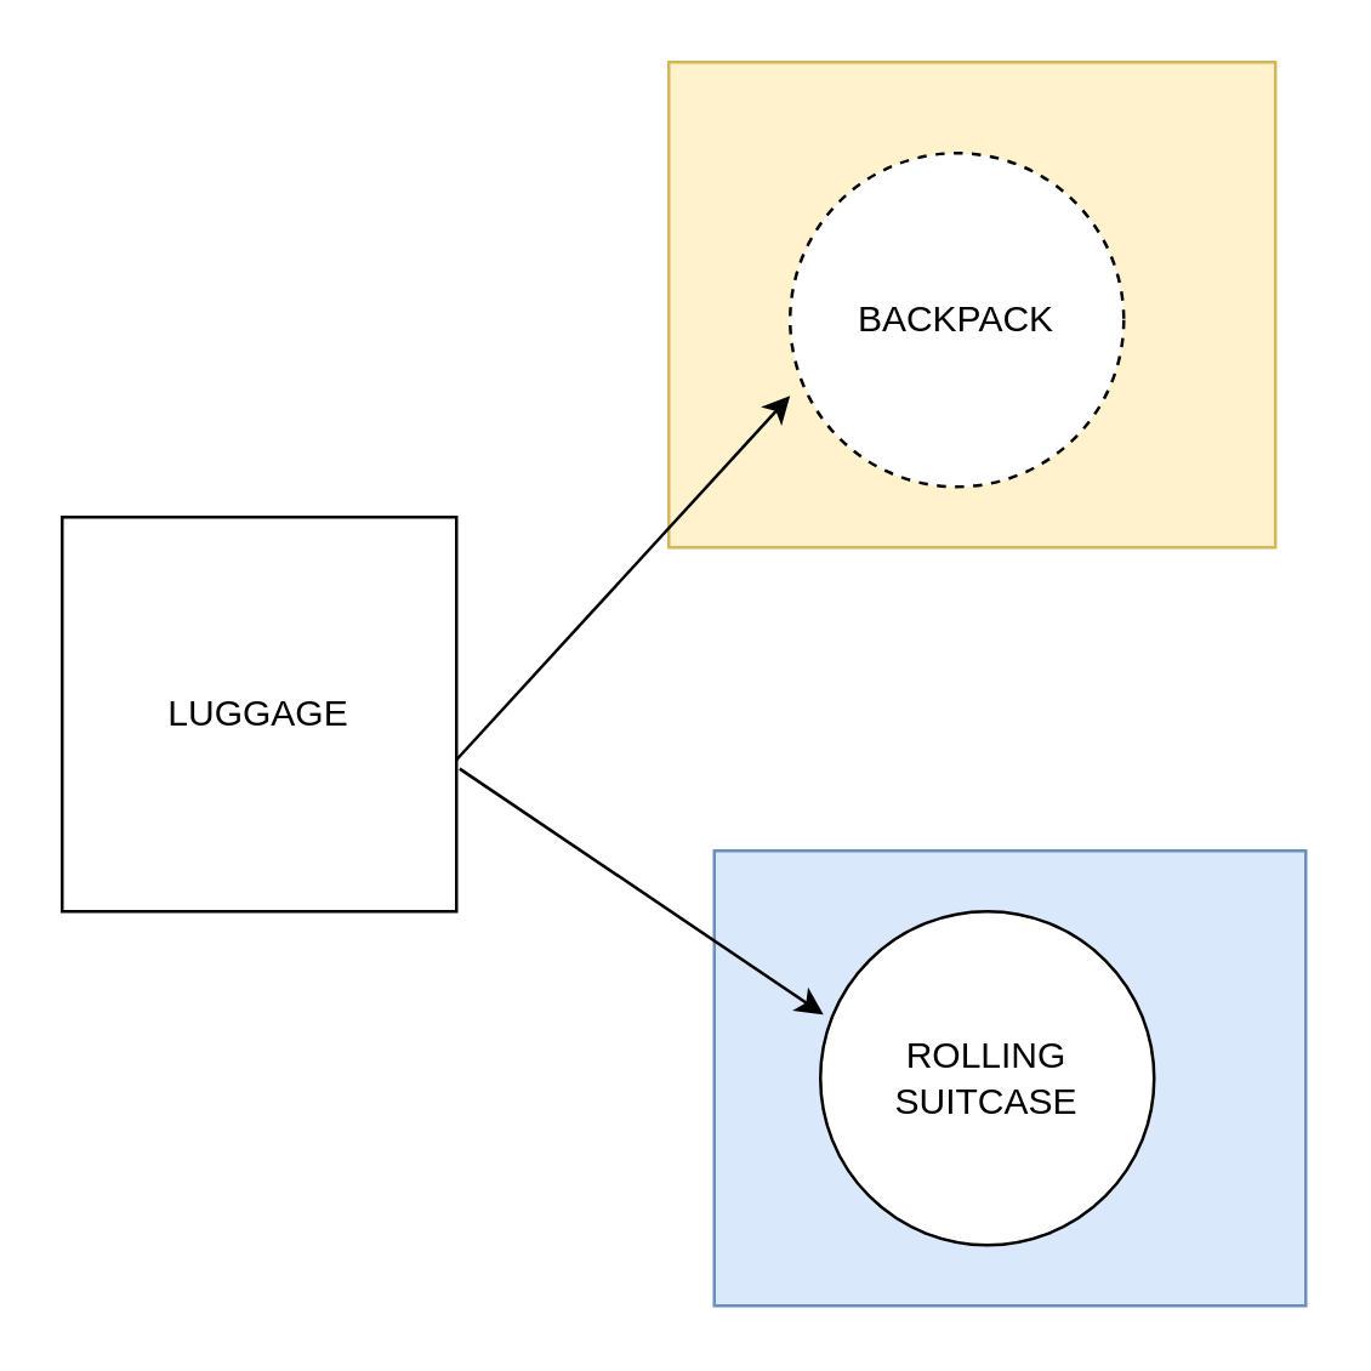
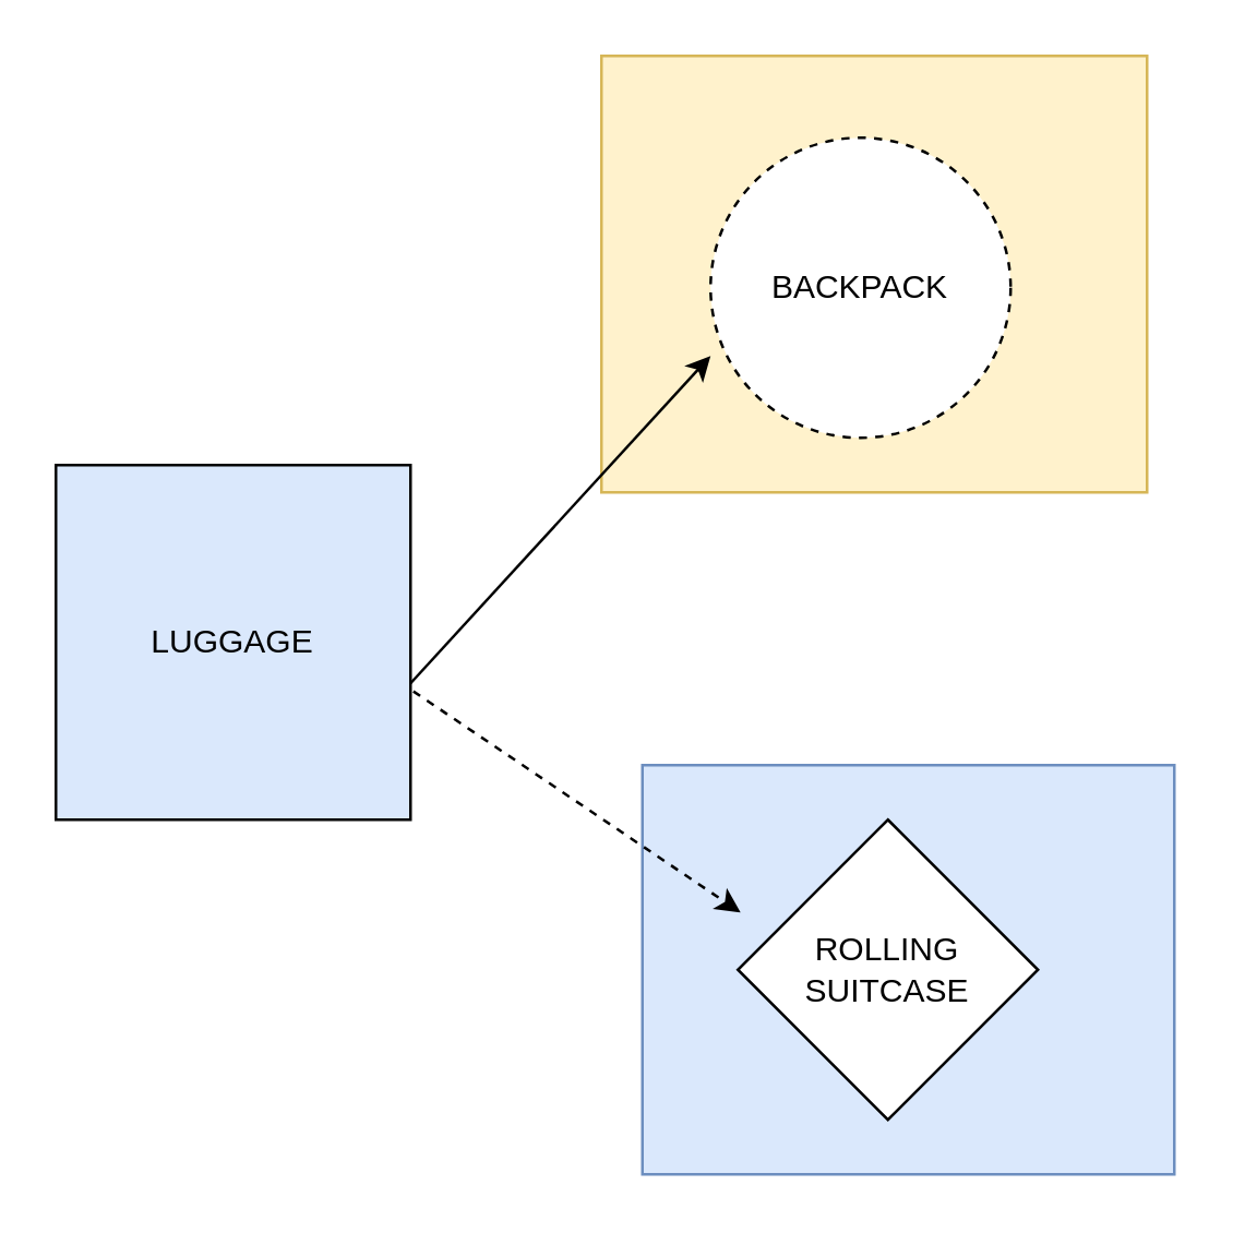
- <mxCell id="4" value="LUGGAGE" style="whiteSpace=wrap;html=1;aspect=fixed;" vertex="1" parent="1"><mxGeometry x="20" y="170" width="130" height="130" as="geometry" /></mxCell>
+ <mxCell id="4" value="LUGGAGE" style="whiteSpace=wrap;html=1;aspect=fixed;fillColor=#dae8fc;" vertex="1" parent="1"><mxGeometry x="20" y="170" width="130" height="130" as="geometry" /></mxCell>
- <mxCell id="7" value="" style="endArrow=classic;html=1;exitX=1.008;exitY=0.638;exitDx=0;exitDy=0;exitPerimeter=0;entryX=0.009;entryY=0.309;entryDx=0;entryDy=0;entryPerimeter=0;" edge="1" parent="1" source="4" target="6"><mxGeometry width="50" height="50" relative="1" as="geometry"><mxPoint x="270" y="390" as="sourcePoint" /><mxPoint x="320" y="340" as="targetPoint" /></mxGeometry></mxCell>
+ <mxCell id="7" value="" style="endArrow=classic;html=1;exitX=1.008;exitY=0.638;exitDx=0;exitDy=0;exitPerimeter=0;entryX=0.009;entryY=0.309;entryDx=0;entryDy=0;entryPerimeter=0;dashed=1;" edge="1" parent="1" source="4" target="6"><mxGeometry width="50" height="50" relative="1" as="geometry"><mxPoint x="270" y="390" as="sourcePoint" /><mxPoint x="320" y="340" as="targetPoint" /></mxGeometry></mxCell>
- <mxCell id="6" value="ROLLING SUITCASE" style="ellipse;whiteSpace=wrap;html=1;aspect=fixed;" vertex="1" parent="1"><mxGeometry x="270" y="300" width="110" height="110" as="geometry" /></mxCell>
+ <mxCell id="6" value="ROLLING SUITCASE" style="rhombus;whiteSpace=wrap;html=1;aspect=fixed;" vertex="1" parent="1"><mxGeometry x="270" y="300" width="110" height="110" as="geometry" /></mxCell>
